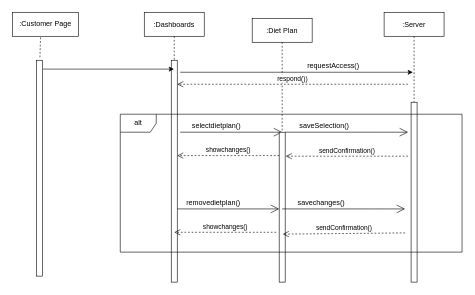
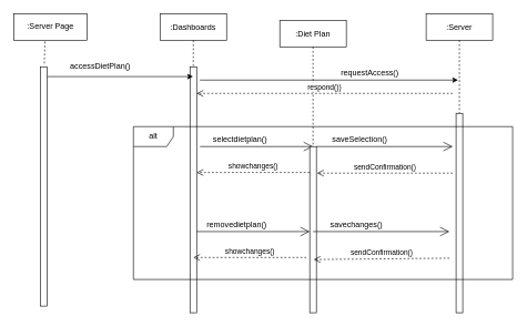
- <mxCell id="7" value=":Customer Page" style="html=1;" vertex="1" parent="1"><mxGeometry x="20" y="20" width="110" height="40" as="geometry" /></mxCell>
+ <mxCell id="7" value=":Server Page" style="html=1;" vertex="1" parent="1"><mxGeometry x="20" y="20" width="110" height="40" as="geometry" /></mxCell>
+ <mxCell id="11" value="accessDietPlan()" style="text;html=1;align=center;verticalAlign=middle;resizable=0;points=[];autosize=1;strokeColor=none;" vertex="1" parent="1"><mxGeometry x="95" y="90" width="110" height="20" as="geometry" /></mxCell>
